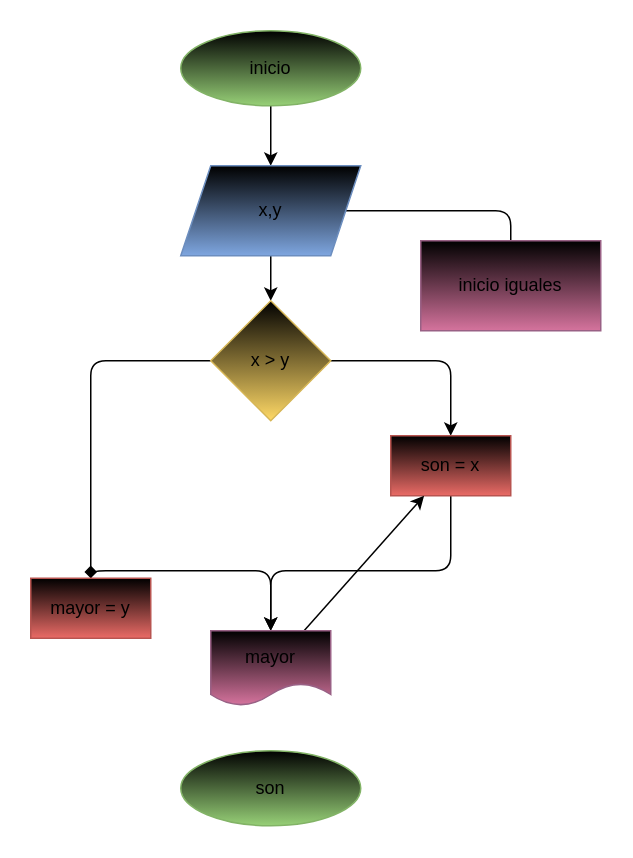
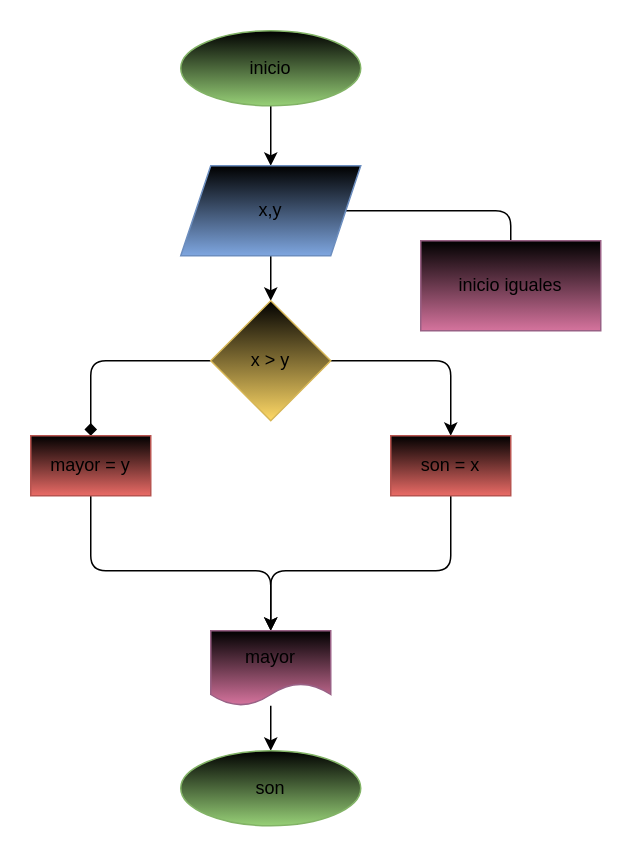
- <mxCell id="14" style="edgeStyle=none;html=1;" parent="1" source="15" target="11" edge="1"><mxGeometry relative="1" as="geometry" /></mxCell>
+ <mxCell id="14" style="edgeStyle=none;html=1;entryX=0.5;entryY=0;entryDx=0;entryDy=0;" parent="1" source="15" target="16" edge="1"><mxGeometry relative="1" as="geometry" /></mxCell>
- <mxCell id="13" value="mayor = y" style="whiteSpace=wrap;html=1;fillColor=#000000;gradientColor=#ea6b66;strokeColor=#b85450;" parent="1" vertex="1"><mxGeometry x="20" y="385" width="80" height="40" as="geometry" /></mxCell>
+ <mxCell id="13" value="mayor = y" style="whiteSpace=wrap;html=1;fillColor=#000000;gradientColor=#ea6b66;strokeColor=#b85450;" parent="1" vertex="1"><mxGeometry x="20" y="290" width="80" height="40" as="geometry" /></mxCell>
